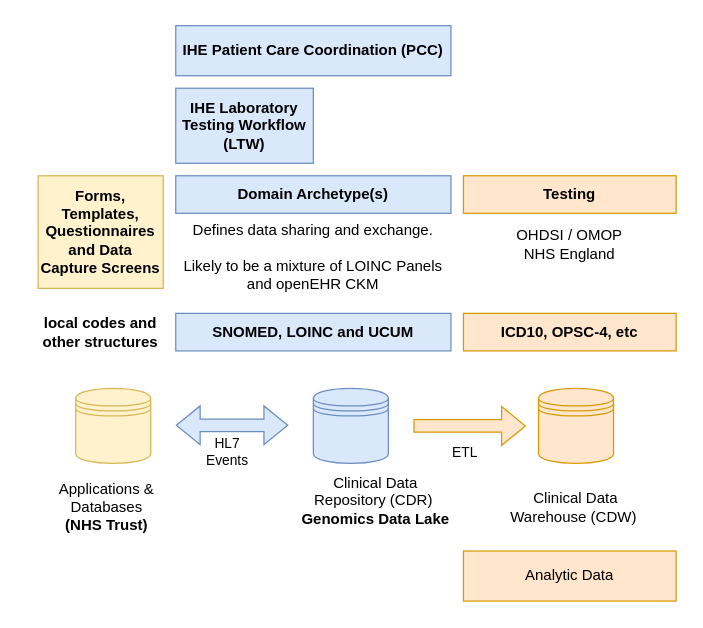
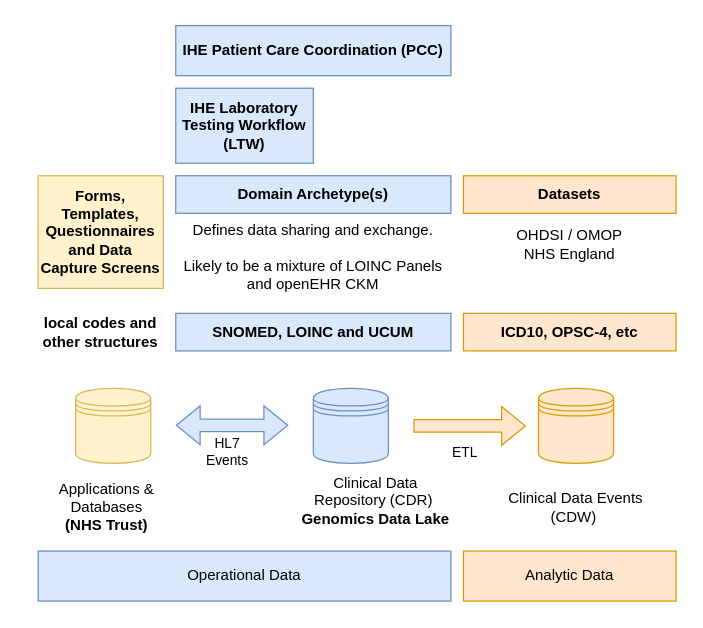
- <mxCell id="8" value="Testing" style="text;html=1;align=center;verticalAlign=middle;whiteSpace=wrap;rounded=0;fontStyle=1;fillColor=#ffe6cc;strokeColor=#d79b00;" vertex="1" parent="1"><mxGeometry x="370" y="140" width="170" height="30" as="geometry" /></mxCell>
+ <mxCell id="8" value="Datasets" style="text;html=1;align=center;verticalAlign=middle;whiteSpace=wrap;rounded=0;fontStyle=1;fillColor=#ffe6cc;strokeColor=#d79b00;" vertex="1" parent="1"><mxGeometry x="370" y="140" width="170" height="30" as="geometry" /></mxCell>
- <mxCell id="9" value="Clinical Data Warehouse (CDW)&amp;nbsp;" style="text;html=1;align=center;verticalAlign=middle;whiteSpace=wrap;rounded=0;" vertex="1" parent="1"><mxGeometry x="395" y="390" width="130" height="30" as="geometry" /></mxCell>
+ <mxCell id="9" value="Clinical Data Events (CDW)&amp;nbsp;" style="text;html=1;align=center;verticalAlign=middle;whiteSpace=wrap;rounded=0;" vertex="1" parent="1"><mxGeometry x="395" y="390" width="130" height="30" as="geometry" /></mxCell>
+ <mxCell id="15" value="Operational Data" style="rounded=0;whiteSpace=wrap;html=1;fillColor=#dae8fc;strokeColor=#6c8ebf;" vertex="1" parent="1"><mxGeometry x="30" y="440" width="330" height="40" as="geometry" /></mxCell>
